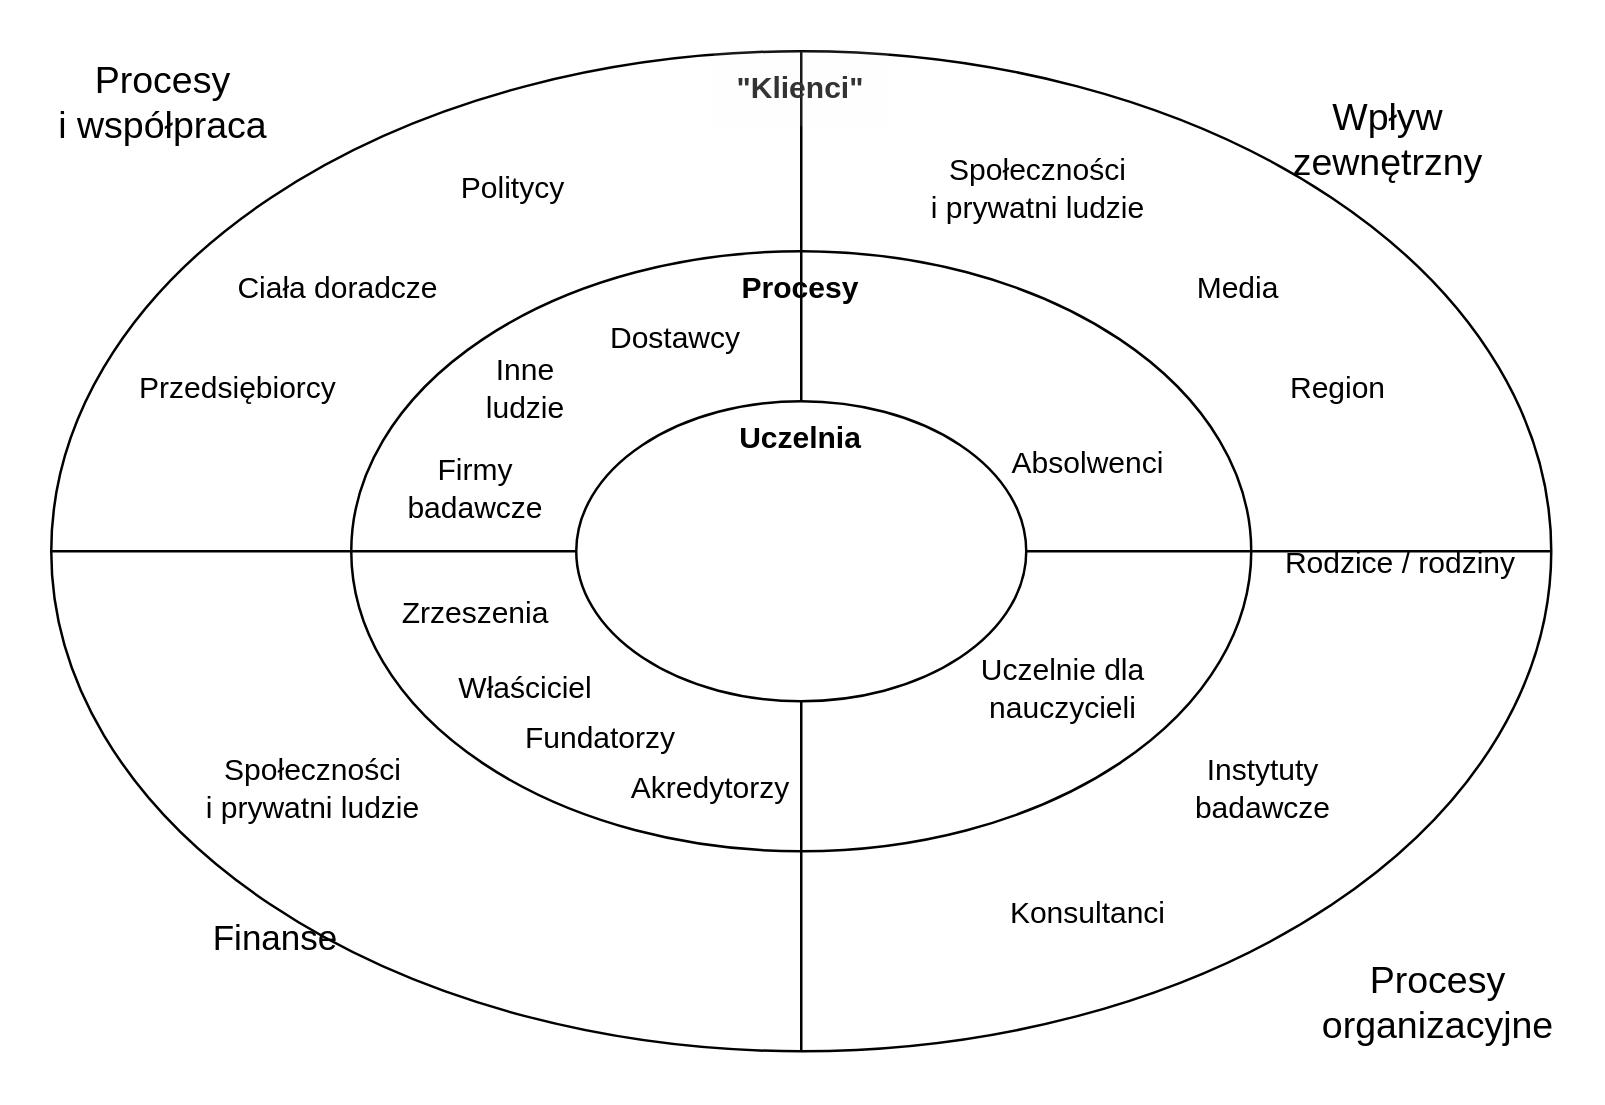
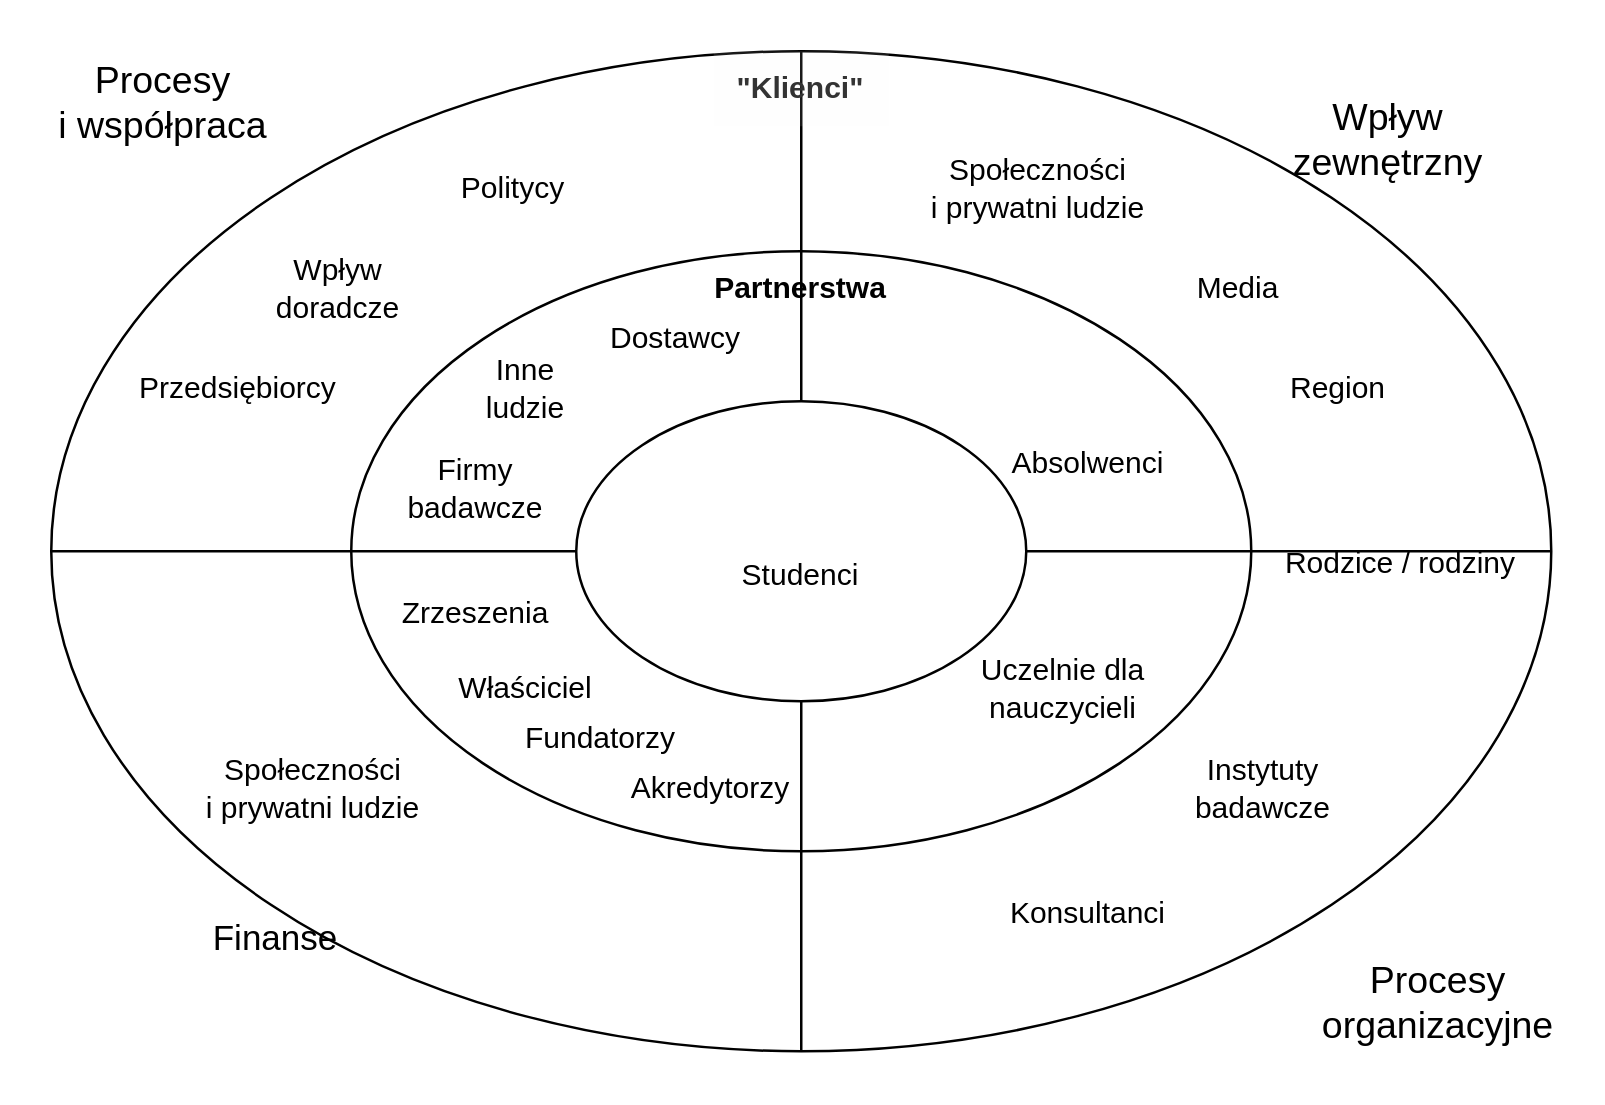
- <mxCell id="30" value="Ciała doradcze" style="text;html=1;strokeColor=none;fillColor=none;align=center;verticalAlign=middle;whiteSpace=wrap;rounded=0;" parent="1" vertex="1"><mxGeometry x="90" y="90" width="90" height="50" as="geometry" /></mxCell>
+ <mxCell id="30" value="Wpływ doradcze" style="text;html=1;strokeColor=none;fillColor=none;align=center;verticalAlign=middle;whiteSpace=wrap;rounded=0;" parent="1" vertex="1"><mxGeometry x="90" y="90" width="90" height="50" as="geometry" /></mxCell>
- <mxCell id="14" value="Procesy" style="text;html=1;strokeColor=none;fillColor=default;align=center;verticalAlign=middle;whiteSpace=wrap;rounded=0;gradientColor=none;opacity=0;fontStyle=1" parent="1" vertex="1"><mxGeometry x="285" y="100" width="70" height="30" as="geometry" /></mxCell>
+ <mxCell id="14" value="Partnerstwa" style="text;html=1;strokeColor=none;fillColor=default;align=center;verticalAlign=middle;whiteSpace=wrap;rounded=0;gradientColor=none;opacity=0;fontStyle=1" parent="1" vertex="1"><mxGeometry x="285" y="100" width="70" height="30" as="geometry" /></mxCell>
- <mxCell id="13" value="Uczelnia" style="text;html=1;strokeColor=none;fillColor=none;align=center;verticalAlign=middle;whiteSpace=wrap;rounded=0;fontStyle=1" parent="1" vertex="1"><mxGeometry x="285" y="160" width="70" height="30" as="geometry" /></mxCell>
+ <mxCell id="31" value="Studenci" style="text;html=1;strokeColor=none;fillColor=none;align=center;verticalAlign=middle;whiteSpace=wrap;rounded=0;" parent="1" vertex="1"><mxGeometry x="275" y="220" width="90" height="20" as="geometry" /></mxCell>
